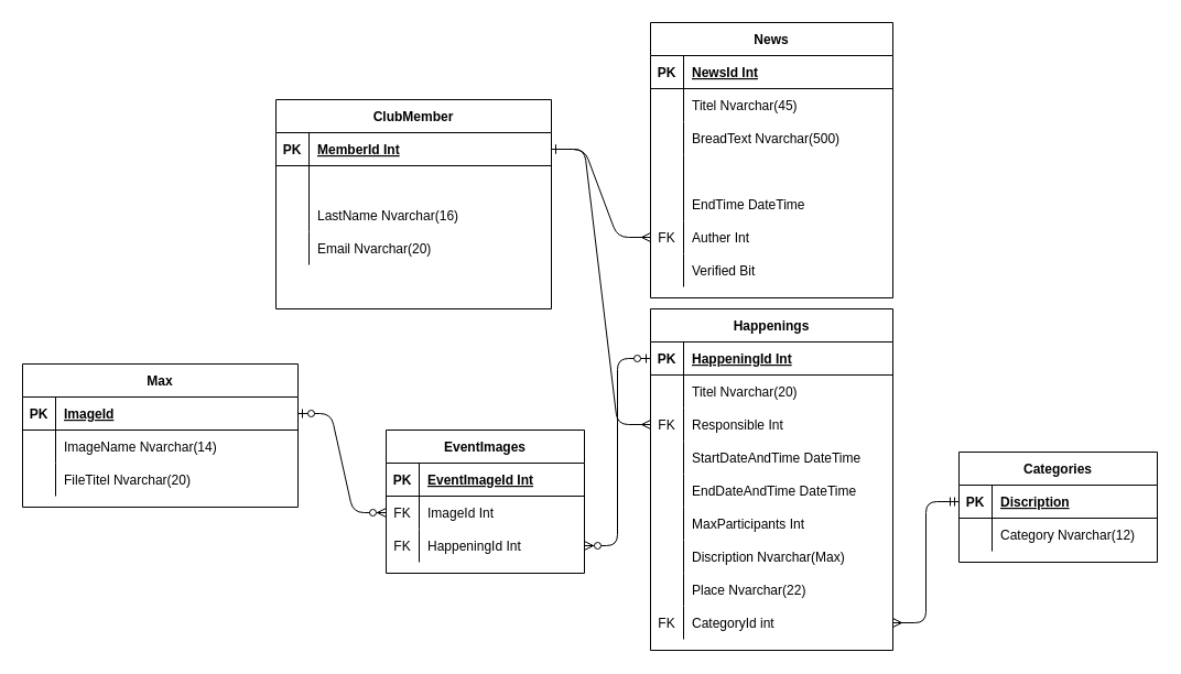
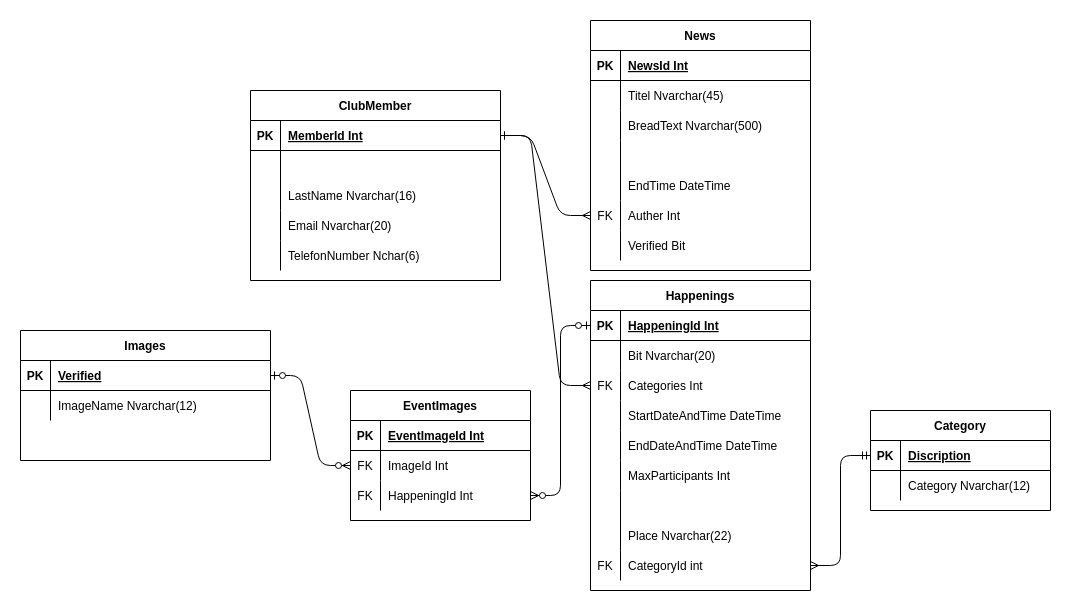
+ <mxCell id="47" value="TelefonNumber Nchar(6)" style="shape=partialRectangle;overflow=hidden;connectable=0;fillColor=none;top=0;left=0;bottom=0;right=0;align=left;spacingLeft=6;" vertex="1" parent="45"><mxGeometry x="30" width="220" height="30" as="geometry" /></mxCell>
- <mxCell id="23" value="Max" style="shape=table;startSize=30;container=1;collapsible=1;childLayout=tableLayout;fixedRows=1;rowLines=0;fontStyle=1;align=center;resizeLast=1;" parent="1" vertex="1"><mxGeometry x="20" y="330" width="250" height="130" as="geometry" /></mxCell>
+ <mxCell id="23" value="Images" style="shape=table;startSize=30;container=1;collapsible=1;childLayout=tableLayout;fixedRows=1;rowLines=0;fontStyle=1;align=center;resizeLast=1;" parent="1" vertex="1"><mxGeometry x="20" y="330" width="250" height="130" as="geometry" /></mxCell>
- <mxCell id="54" value="Titel Nvarchar(20)" style="shape=partialRectangle;connectable=0;fillColor=none;top=0;left=0;bottom=0;right=0;align=left;spacingLeft=6;overflow=hidden;" vertex="1" parent="52"><mxGeometry x="30" width="190" height="30" as="geometry" /></mxCell>
+ <mxCell id="54" value="Bit Nvarchar(20)" style="shape=partialRectangle;connectable=0;fillColor=none;top=0;left=0;bottom=0;right=0;align=left;spacingLeft=6;overflow=hidden;" vertex="1" parent="52"><mxGeometry x="30" width="190" height="30" as="geometry" /></mxCell>
- <mxCell id="26" value="ImageId" style="shape=partialRectangle;overflow=hidden;connectable=0;fillColor=none;top=0;left=0;bottom=0;right=0;align=left;spacingLeft=6;fontStyle=5;" parent="24" vertex="1"><mxGeometry x="30" width="220" height="30" as="geometry" /></mxCell>
+ <mxCell id="26" value="Verified" style="shape=partialRectangle;overflow=hidden;connectable=0;fillColor=none;top=0;left=0;bottom=0;right=0;align=left;spacingLeft=6;fontStyle=5;" parent="24" vertex="1"><mxGeometry x="30" width="220" height="30" as="geometry" /></mxCell>
- <mxCell id="57" value="Responsible Int" style="shape=partialRectangle;connectable=0;fillColor=none;top=0;left=0;bottom=0;right=0;align=left;spacingLeft=6;overflow=hidden;" vertex="1" parent="55"><mxGeometry x="30" width="190" height="30" as="geometry" /></mxCell>
+ <mxCell id="57" value="Categories Int" style="shape=partialRectangle;connectable=0;fillColor=none;top=0;left=0;bottom=0;right=0;align=left;spacingLeft=6;overflow=hidden;" vertex="1" parent="55"><mxGeometry x="30" width="190" height="30" as="geometry" /></mxCell>
- <mxCell id="29" value="ImageName Nvarchar(14)" style="shape=partialRectangle;overflow=hidden;connectable=0;fillColor=none;top=0;left=0;bottom=0;right=0;align=left;spacingLeft=6;" parent="27" vertex="1"><mxGeometry x="30" width="220" height="30" as="geometry" /></mxCell>
+ <mxCell id="29" value="ImageName Nvarchar(12)" style="shape=partialRectangle;overflow=hidden;connectable=0;fillColor=none;top=0;left=0;bottom=0;right=0;align=left;spacingLeft=6;" parent="27" vertex="1"><mxGeometry x="30" width="220" height="30" as="geometry" /></mxCell>
- <mxCell id="78" value="Categories" style="shape=table;startSize=30;container=1;collapsible=1;childLayout=tableLayout;fixedRows=1;rowLines=0;fontStyle=1;align=center;resizeLast=1;" vertex="1" parent="1"><mxGeometry x="870" y="410" width="180" height="100" as="geometry" /></mxCell>
+ <mxCell id="78" value="Category" style="shape=table;startSize=30;container=1;collapsible=1;childLayout=tableLayout;fixedRows=1;rowLines=0;fontStyle=1;align=center;resizeLast=1;" vertex="1" parent="1"><mxGeometry x="870" y="410" width="180" height="100" as="geometry" /></mxCell>
- <mxCell id="32" value="FileTitel Nvarchar(20)" style="shape=partialRectangle;overflow=hidden;connectable=0;fillColor=none;top=0;left=0;bottom=0;right=0;align=left;spacingLeft=6;" parent="30" vertex="1"><mxGeometry x="30" width="220" height="30" as="geometry" /></mxCell>
- <mxCell id="69" value="Discription Nvarchar(Max)" style="shape=partialRectangle;connectable=0;fillColor=none;top=0;left=0;bottom=0;right=0;align=left;spacingLeft=6;overflow=hidden;" vertex="1" parent="67"><mxGeometry x="30" width="190" height="30" as="geometry" /></mxCell>
